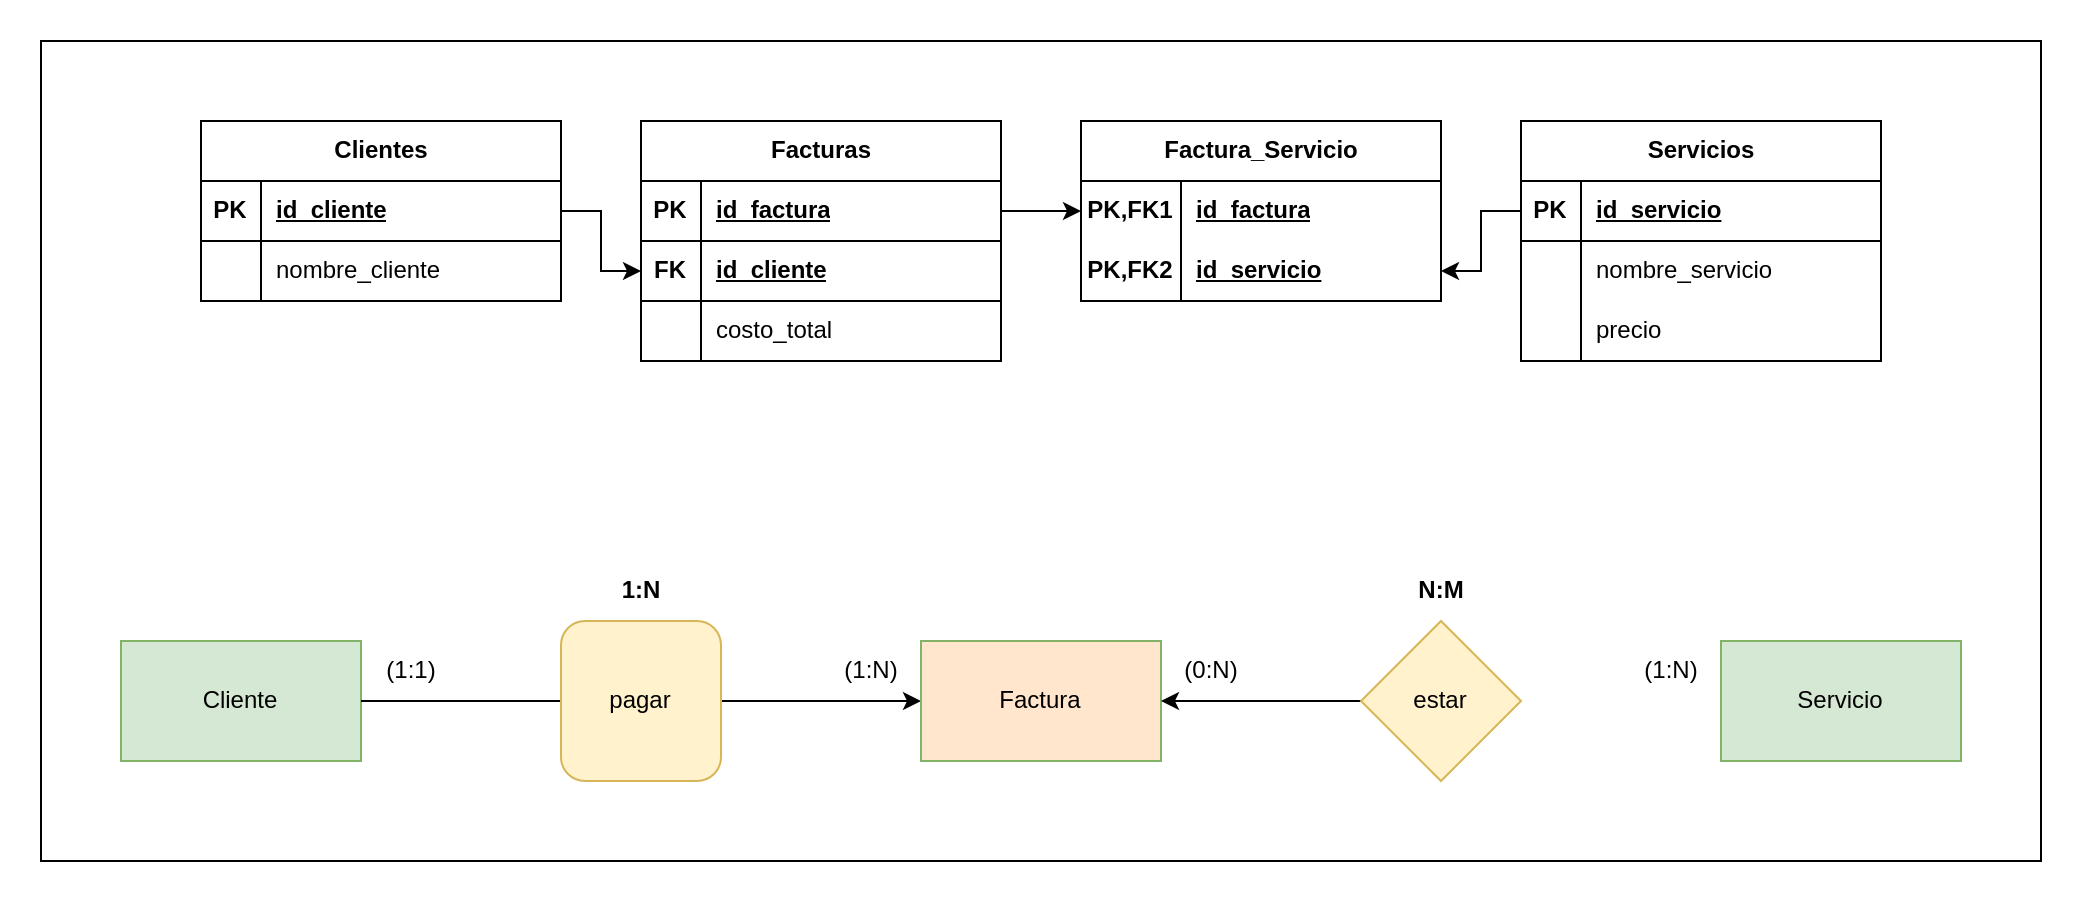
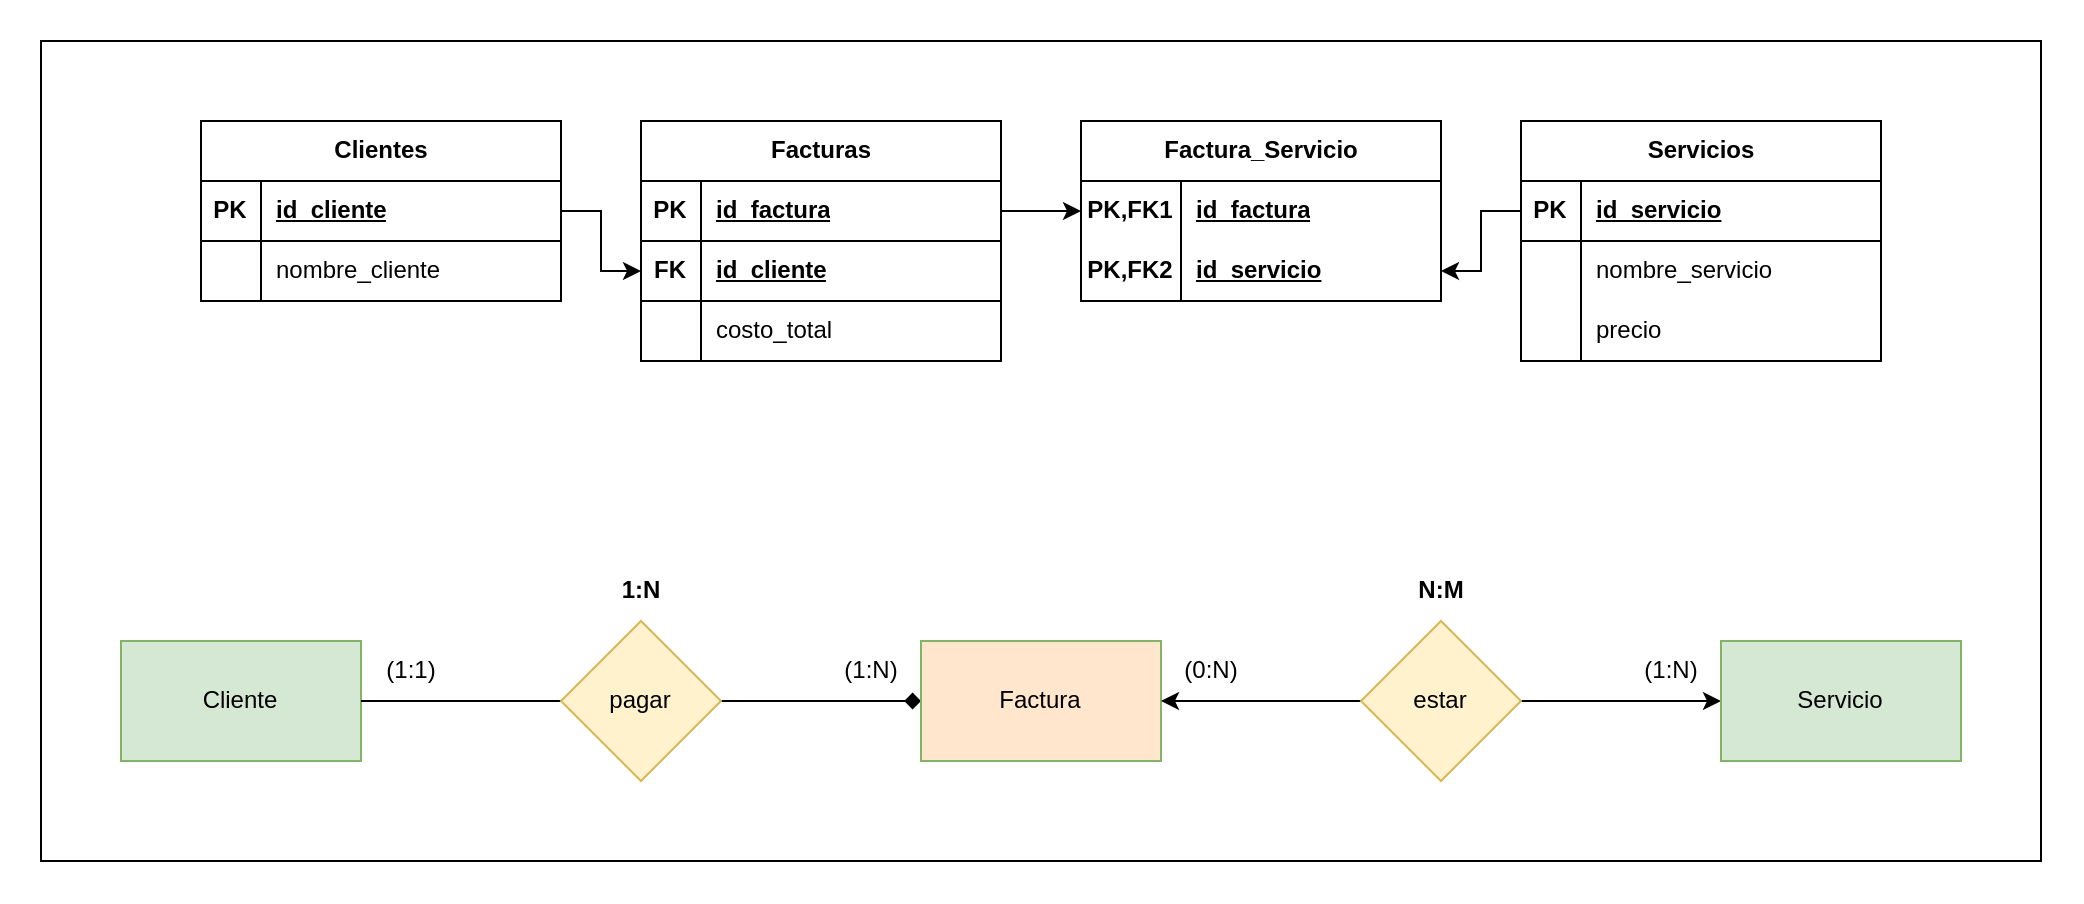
- <mxCell id="7" value="pagar" style="whiteSpace=wrap;html=1;fillColor=#fff2cc;strokeColor=#d6b656;rounded=1;" vertex="1" parent="2"><mxGeometry x="260" y="290" width="80" height="80" as="geometry" /></mxCell>
+ <mxCell id="7" value="pagar" style="rhombus;whiteSpace=wrap;html=1;fillColor=#fff2cc;strokeColor=#d6b656;" vertex="1" parent="2"><mxGeometry x="260" y="290" width="80" height="80" as="geometry" /></mxCell>
- <mxCell id="5" style="edgeStyle=orthogonalEdgeStyle;rounded=0;orthogonalLoop=1;jettySize=auto;html=1;exitX=1;exitY=0.5;exitDx=0;exitDy=0;entryX=0;entryY=0.5;entryDx=0;entryDy=0;" edge="1" parent="2" source="7" target="8"><mxGeometry relative="1" as="geometry" /></mxCell>
+ <mxCell id="5" style="edgeStyle=orthogonalEdgeStyle;rounded=0;orthogonalLoop=1;jettySize=auto;html=1;exitX=1;exitY=0.5;exitDx=0;exitDy=0;entryX=0;entryY=0.5;entryDx=0;entryDy=0;endArrow=diamond;" edge="1" parent="2" source="7" target="8"><mxGeometry relative="1" as="geometry" /></mxCell>
+ <mxCell id="10" style="edgeStyle=orthogonalEdgeStyle;rounded=0;orthogonalLoop=1;jettySize=auto;html=1;exitX=1;exitY=0.5;exitDx=0;exitDy=0;entryX=0;entryY=0.5;entryDx=0;entryDy=0;" edge="1" parent="2" source="11" target="12"><mxGeometry relative="1" as="geometry" /></mxCell>
